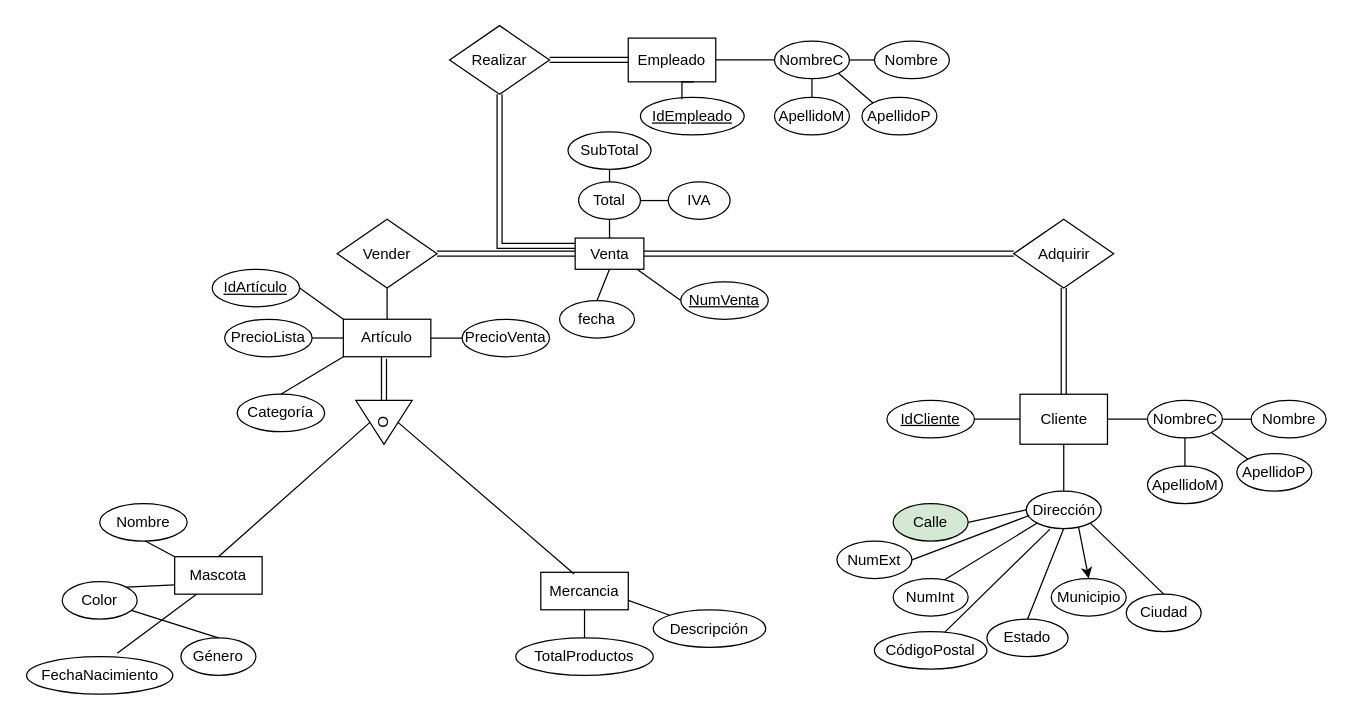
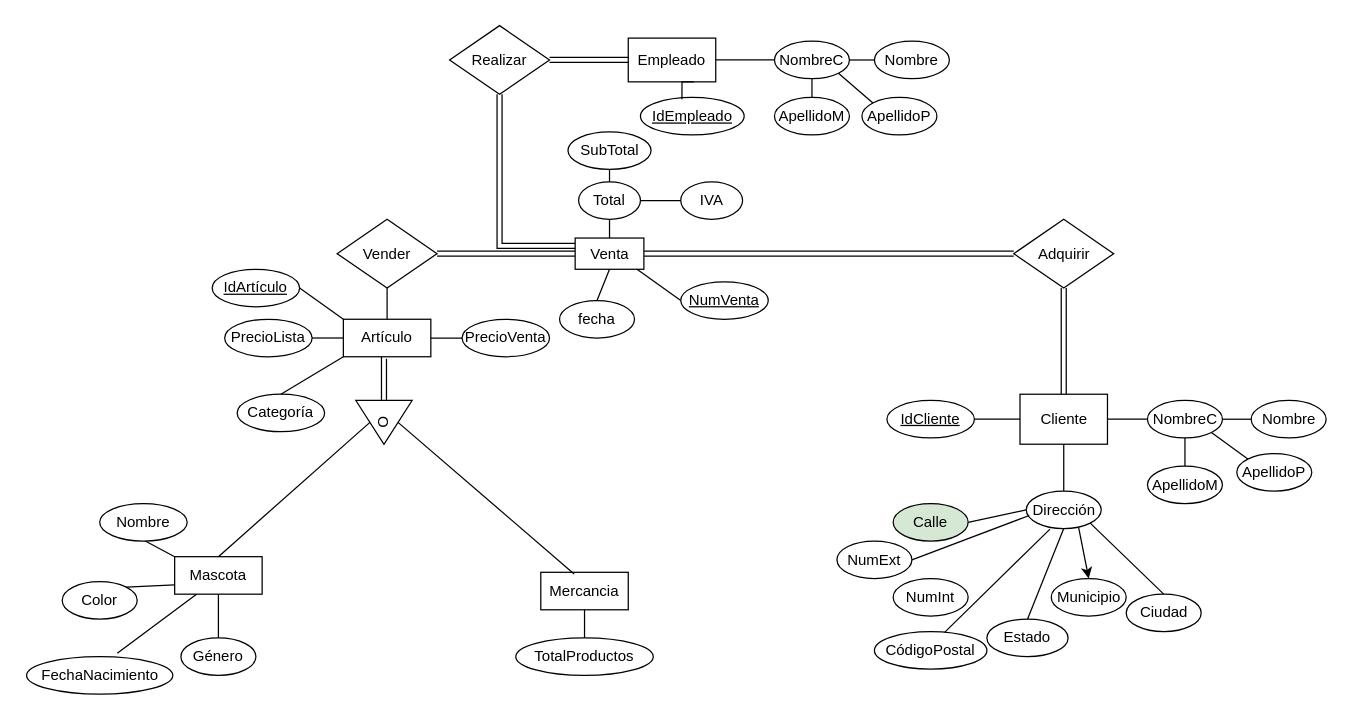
- <mxCell id="38" value="IVA" style="ellipse;whiteSpace=wrap;html=1;" vertex="1" parent="1"><mxGeometry x="534" y="145" width="49.5" height="30" as="geometry" /></mxCell>
+ <mxCell id="38" value="IVA" style="ellipse;whiteSpace=wrap;html=1;" vertex="1" parent="1"><mxGeometry x="544" y="145" width="49.5" height="30" as="geometry" /></mxCell>
- <mxCell id="64" style="rounded=0;orthogonalLoop=1;jettySize=auto;html=1;exitX=0.664;exitY=0.061;exitDx=0;exitDy=0;entryX=0;entryY=1;entryDx=0;entryDy=0;endArrow=none;endFill=0;exitPerimeter=0;" edge="1" parent="1" source="65" target="49"><mxGeometry relative="1" as="geometry" /></mxCell>
- <mxCell id="17" value="" style="endArrow=none;html=1;rounded=0;entryX=1;entryY=0.75;entryDx=0;entryDy=0;exitX=0;exitY=0;exitDx=0;exitDy=0;" edge="1" parent="1" source="13" target="12"><mxGeometry width="50" height="50" relative="1" as="geometry"><mxPoint x="297" y="547.5" as="sourcePoint" /><mxPoint x="347" y="497.5" as="targetPoint" /></mxGeometry></mxCell>
- <mxCell id="9" value="" style="endArrow=none;html=1;rounded=0;exitX=0.5;exitY=0;exitDx=0;exitDy=0;" edge="1" parent="1" source="5" target="3"><mxGeometry width="50" height="50" relative="1" as="geometry"><mxPoint x="9" y="330" as="sourcePoint" /><mxPoint x="59" y="280" as="targetPoint" /></mxGeometry></mxCell>
+ <mxCell id="9" value="" style="endArrow=none;html=1;rounded=0;exitX=0.5;exitY=0;exitDx=0;exitDy=0;entryX=0.5;entryY=1;entryDx=0;entryDy=0;" edge="1" parent="1" source="5" target="2"><mxGeometry width="50" height="50" relative="1" as="geometry"><mxPoint x="9" y="330" as="sourcePoint" /><mxPoint x="59" y="280" as="targetPoint" /></mxGeometry></mxCell>
- <mxCell id="13" value="Descripción" style="ellipse;whiteSpace=wrap;html=1;" vertex="1" parent="1"><mxGeometry x="522" y="487.5" width="90" height="30" as="geometry" /></mxCell>
